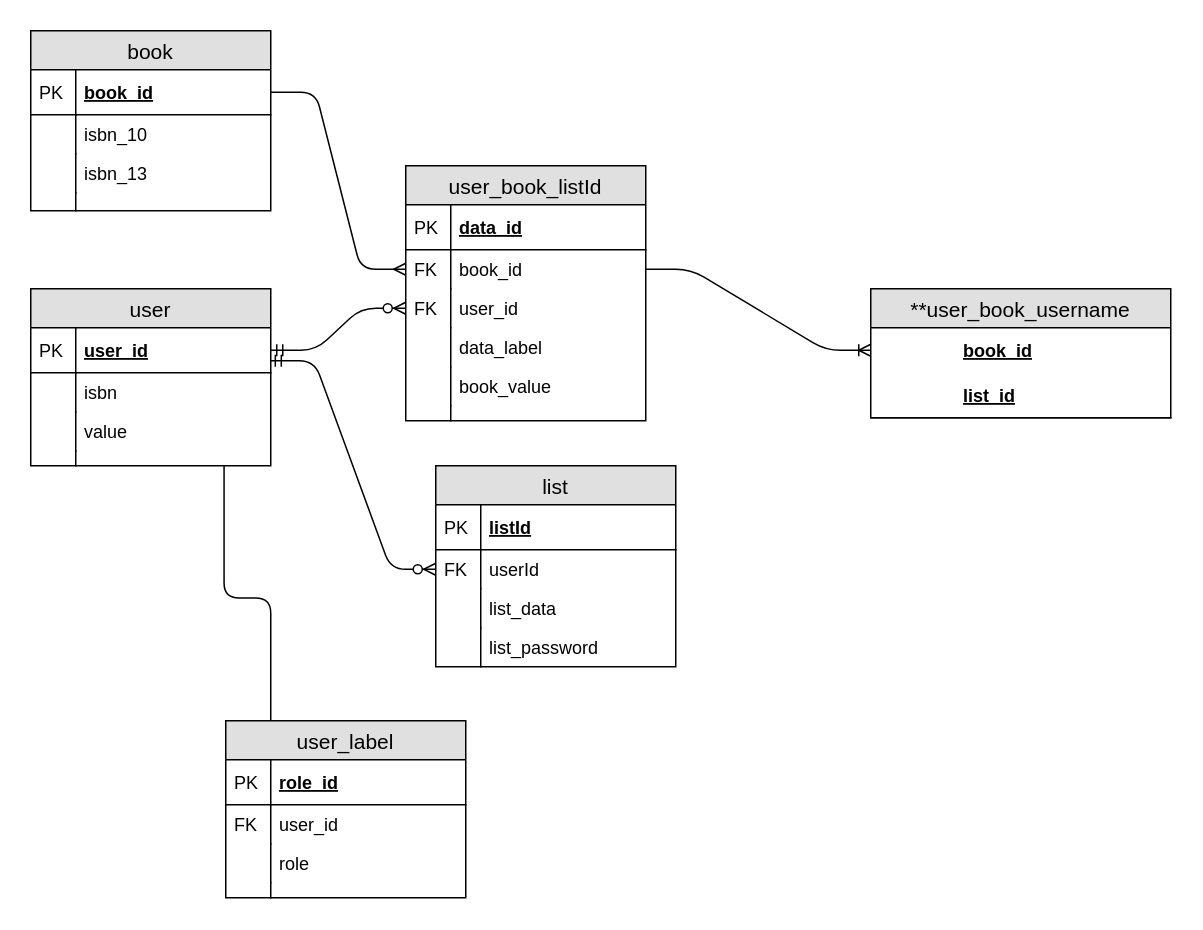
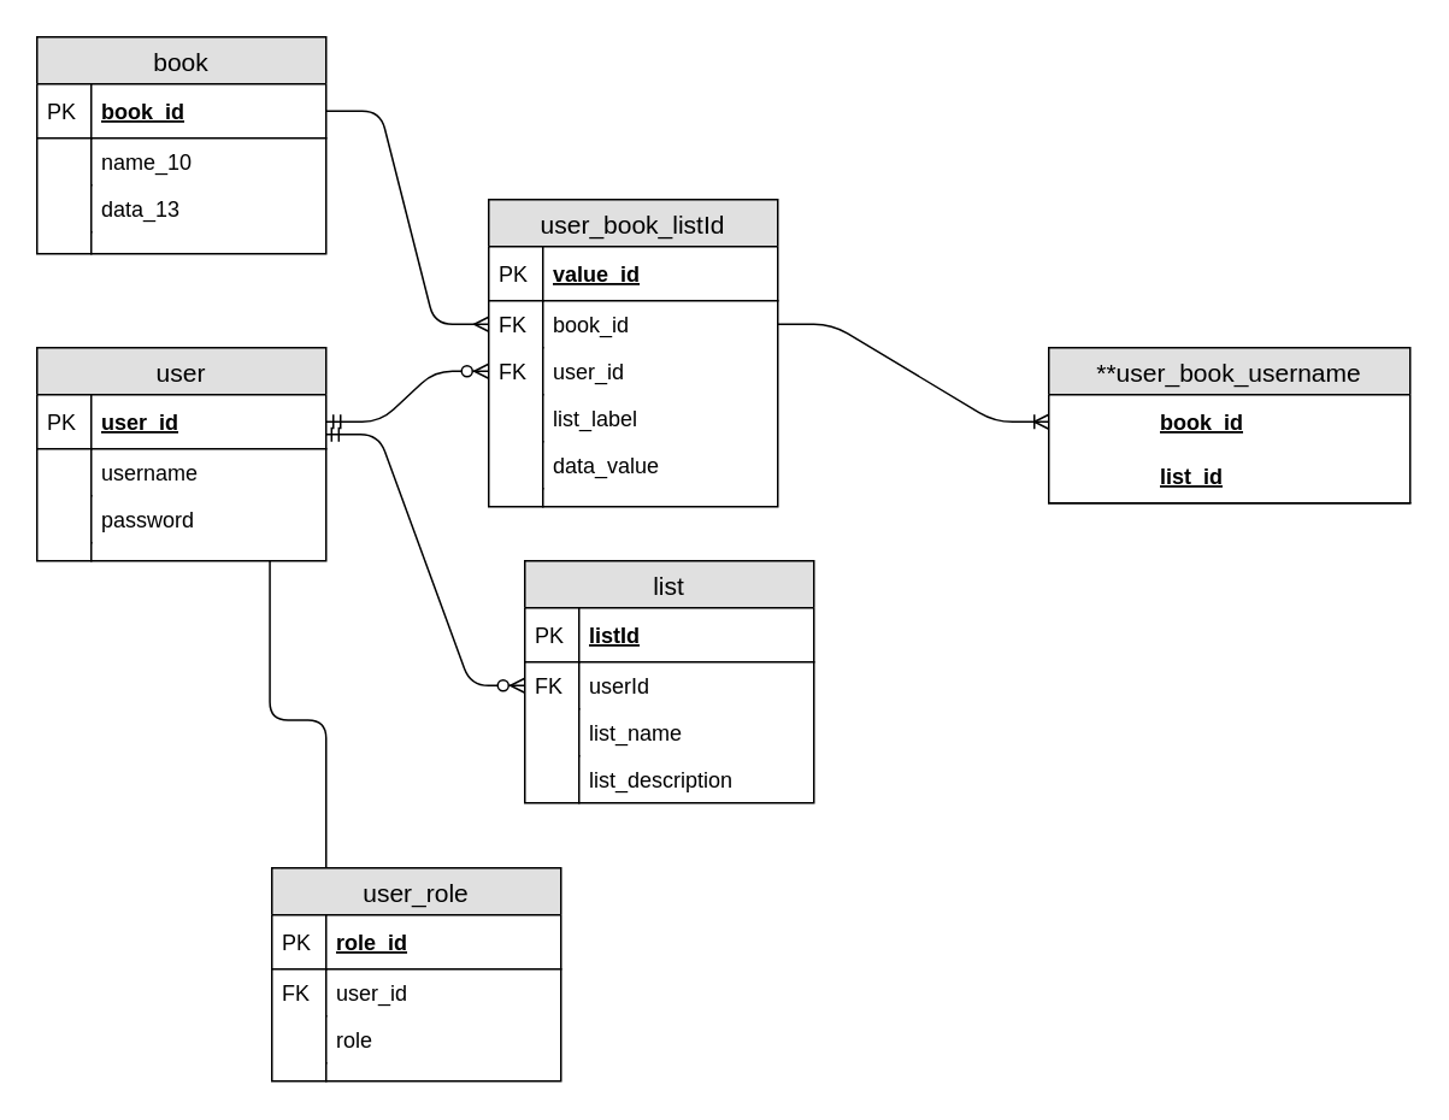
- <mxCell id="41" value="isbn_10" style="shape=partialRectangle;top=0;left=0;right=0;bottom=0;align=left;verticalAlign=top;fillColor=none;spacingLeft=34;spacingRight=4;overflow=hidden;rotatable=0;points=[[0,0.5],[1,0.5]];portConstraint=eastwest;dropTarget=0;fontSize=12;" parent="38" vertex="1"><mxGeometry y="56" width="160" height="26" as="geometry" /></mxCell>
+ <mxCell id="41" value="name_10" style="shape=partialRectangle;top=0;left=0;right=0;bottom=0;align=left;verticalAlign=top;fillColor=none;spacingLeft=34;spacingRight=4;overflow=hidden;rotatable=0;points=[[0,0.5],[1,0.5]];portConstraint=eastwest;dropTarget=0;fontSize=12;" parent="38" vertex="1"><mxGeometry y="56" width="160" height="26" as="geometry" /></mxCell>
- <mxCell id="43" value="isbn_13" style="shape=partialRectangle;top=0;left=0;right=0;bottom=0;align=left;verticalAlign=top;fillColor=none;spacingLeft=34;spacingRight=4;overflow=hidden;rotatable=0;points=[[0,0.5],[1,0.5]];portConstraint=eastwest;dropTarget=0;fontSize=12;" parent="38" vertex="1"><mxGeometry y="82" width="160" height="26" as="geometry" /></mxCell>
+ <mxCell id="43" value="data_13" style="shape=partialRectangle;top=0;left=0;right=0;bottom=0;align=left;verticalAlign=top;fillColor=none;spacingLeft=34;spacingRight=4;overflow=hidden;rotatable=0;points=[[0,0.5],[1,0.5]];portConstraint=eastwest;dropTarget=0;fontSize=12;" parent="38" vertex="1"><mxGeometry y="82" width="160" height="26" as="geometry" /></mxCell>
- <mxCell id="26" value="data_id" style="shape=partialRectangle;top=0;left=0;right=0;bottom=1;align=left;verticalAlign=middle;fillColor=none;spacingLeft=34;spacingRight=4;overflow=hidden;rotatable=0;points=[[0,0.5],[1,0.5]];portConstraint=eastwest;dropTarget=0;fontStyle=5;fontSize=12;" parent="25" vertex="1"><mxGeometry y="26" width="160" height="30" as="geometry" /></mxCell>
+ <mxCell id="26" value="value_id" style="shape=partialRectangle;top=0;left=0;right=0;bottom=1;align=left;verticalAlign=middle;fillColor=none;spacingLeft=34;spacingRight=4;overflow=hidden;rotatable=0;points=[[0,0.5],[1,0.5]];portConstraint=eastwest;dropTarget=0;fontStyle=5;fontSize=12;" parent="25" vertex="1"><mxGeometry y="26" width="160" height="30" as="geometry" /></mxCell>
- <mxCell id="32" value="data_label" style="shape=partialRectangle;top=0;left=0;right=0;bottom=0;align=left;verticalAlign=top;fillColor=none;spacingLeft=34;spacingRight=4;overflow=hidden;rotatable=0;points=[[0,0.5],[1,0.5]];portConstraint=eastwest;dropTarget=0;fontSize=12;" parent="25" vertex="1"><mxGeometry y="108" width="160" height="26" as="geometry" /></mxCell>
+ <mxCell id="32" value="list_label" style="shape=partialRectangle;top=0;left=0;right=0;bottom=0;align=left;verticalAlign=top;fillColor=none;spacingLeft=34;spacingRight=4;overflow=hidden;rotatable=0;points=[[0,0.5],[1,0.5]];portConstraint=eastwest;dropTarget=0;fontSize=12;" parent="25" vertex="1"><mxGeometry y="108" width="160" height="26" as="geometry" /></mxCell>
- <mxCell id="34" value="book_value" style="shape=partialRectangle;top=0;left=0;right=0;bottom=0;align=left;verticalAlign=top;fillColor=none;spacingLeft=34;spacingRight=4;overflow=hidden;rotatable=0;points=[[0,0.5],[1,0.5]];portConstraint=eastwest;dropTarget=0;fontSize=12;" parent="25" vertex="1"><mxGeometry y="134" width="160" height="26" as="geometry" /></mxCell>
+ <mxCell id="34" value="data_value" style="shape=partialRectangle;top=0;left=0;right=0;bottom=0;align=left;verticalAlign=top;fillColor=none;spacingLeft=34;spacingRight=4;overflow=hidden;rotatable=0;points=[[0,0.5],[1,0.5]];portConstraint=eastwest;dropTarget=0;fontSize=12;" parent="25" vertex="1"><mxGeometry y="134" width="160" height="26" as="geometry" /></mxCell>
- <mxCell id="50" value="isbn" style="shape=partialRectangle;top=0;left=0;right=0;bottom=0;align=left;verticalAlign=top;fillColor=none;spacingLeft=34;spacingRight=4;overflow=hidden;rotatable=0;points=[[0,0.5],[1,0.5]];portConstraint=eastwest;dropTarget=0;fontSize=12;" parent="47" vertex="1"><mxGeometry y="56" width="160" height="26" as="geometry" /></mxCell>
+ <mxCell id="50" value="username" style="shape=partialRectangle;top=0;left=0;right=0;bottom=0;align=left;verticalAlign=top;fillColor=none;spacingLeft=34;spacingRight=4;overflow=hidden;rotatable=0;points=[[0,0.5],[1,0.5]];portConstraint=eastwest;dropTarget=0;fontSize=12;" parent="47" vertex="1"><mxGeometry y="56" width="160" height="26" as="geometry" /></mxCell>
- <mxCell id="52" value="value" style="shape=partialRectangle;top=0;left=0;right=0;bottom=0;align=left;verticalAlign=top;fillColor=none;spacingLeft=34;spacingRight=4;overflow=hidden;rotatable=0;points=[[0,0.5],[1,0.5]];portConstraint=eastwest;dropTarget=0;fontSize=12;" parent="47" vertex="1"><mxGeometry y="82" width="160" height="26" as="geometry" /></mxCell>
+ <mxCell id="52" value="password" style="shape=partialRectangle;top=0;left=0;right=0;bottom=0;align=left;verticalAlign=top;fillColor=none;spacingLeft=34;spacingRight=4;overflow=hidden;rotatable=0;points=[[0,0.5],[1,0.5]];portConstraint=eastwest;dropTarget=0;fontSize=12;" parent="47" vertex="1"><mxGeometry y="82" width="160" height="26" as="geometry" /></mxCell>
- <mxCell id="20" value="list_data" style="shape=partialRectangle;top=0;left=0;right=0;bottom=0;align=left;verticalAlign=top;fillColor=none;spacingLeft=34;spacingRight=4;overflow=hidden;rotatable=0;points=[[0,0.5],[1,0.5]];portConstraint=eastwest;dropTarget=0;fontSize=12;" vertex="1" parent="15"><mxGeometry y="82" width="160" height="26" as="geometry" /></mxCell>
+ <mxCell id="20" value="list_name" style="shape=partialRectangle;top=0;left=0;right=0;bottom=0;align=left;verticalAlign=top;fillColor=none;spacingLeft=34;spacingRight=4;overflow=hidden;rotatable=0;points=[[0,0.5],[1,0.5]];portConstraint=eastwest;dropTarget=0;fontSize=12;" vertex="1" parent="15"><mxGeometry y="82" width="160" height="26" as="geometry" /></mxCell>
- <mxCell id="22" value="list_password" style="shape=partialRectangle;top=0;left=0;right=0;bottom=0;align=left;verticalAlign=top;fillColor=none;spacingLeft=34;spacingRight=4;overflow=hidden;rotatable=0;points=[[0,0.5],[1,0.5]];portConstraint=eastwest;dropTarget=0;fontSize=12;" vertex="1" parent="15"><mxGeometry y="108" width="160" height="26" as="geometry" /></mxCell>
+ <mxCell id="22" value="list_description" style="shape=partialRectangle;top=0;left=0;right=0;bottom=0;align=left;verticalAlign=top;fillColor=none;spacingLeft=34;spacingRight=4;overflow=hidden;rotatable=0;points=[[0,0.5],[1,0.5]];portConstraint=eastwest;dropTarget=0;fontSize=12;" vertex="1" parent="15"><mxGeometry y="108" width="160" height="26" as="geometry" /></mxCell>
- <mxCell id="5" value="user_label" style="swimlane;fontStyle=0;childLayout=stackLayout;horizontal=1;startSize=26;fillColor=#e0e0e0;horizontalStack=0;resizeParent=1;resizeParentMax=0;resizeLast=0;collapsible=1;marginBottom=0;swimlaneFillColor=#ffffff;align=center;fontSize=14;" vertex="1" parent="1"><mxGeometry x="150" y="480" width="160" height="118" as="geometry" /></mxCell>
+ <mxCell id="5" value="user_role" style="swimlane;fontStyle=0;childLayout=stackLayout;horizontal=1;startSize=26;fillColor=#e0e0e0;horizontalStack=0;resizeParent=1;resizeParentMax=0;resizeLast=0;collapsible=1;marginBottom=0;swimlaneFillColor=#ffffff;align=center;fontSize=14;" vertex="1" parent="1"><mxGeometry x="150" y="480" width="160" height="118" as="geometry" /></mxCell>
